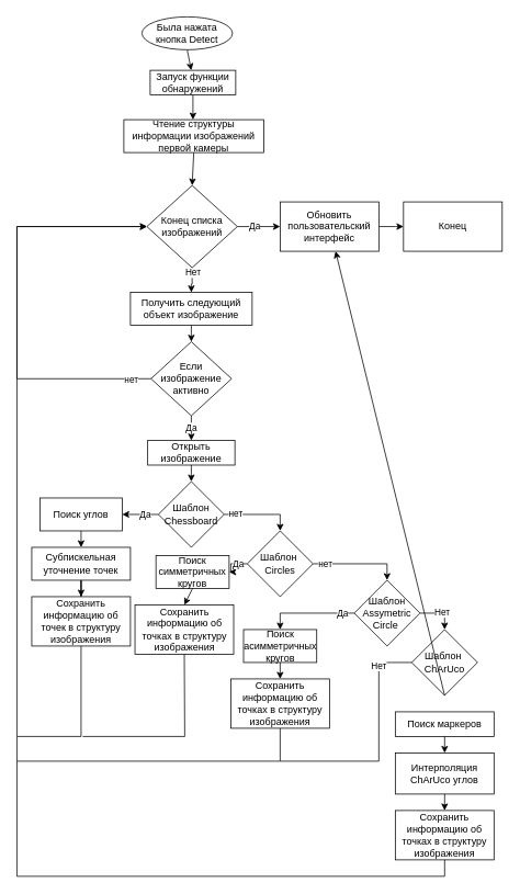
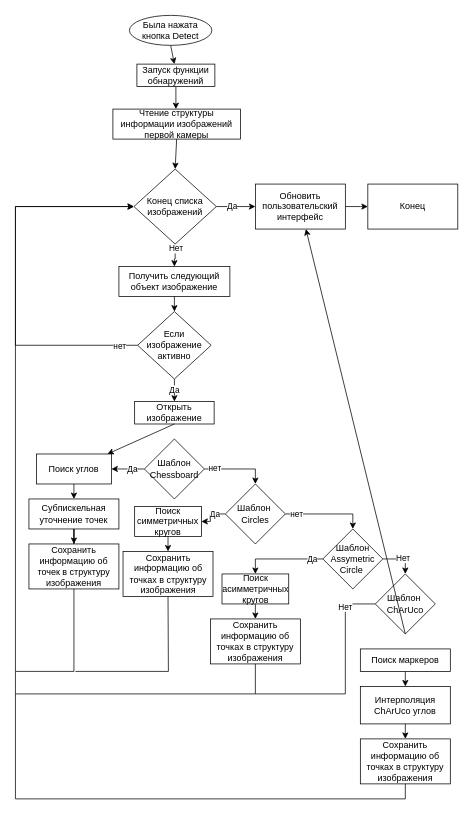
- <mxCell id="19" value="" style="endArrow=classic;html=1;rounded=0;exitX=0.5;exitY=1;exitDx=0;exitDy=0;entryX=0.5;entryY=0;entryDx=0;entryDy=0;" parent="1" source="13" target="18" edge="1"><mxGeometry width="50" height="50" relative="1" as="geometry"><mxPoint x="390" y="715" as="sourcePoint" /><mxPoint x="440" y="665" as="targetPoint" /></mxGeometry></mxCell>
+ <mxCell id="19" value="" style="endArrow=classic;html=1;rounded=0;exitX=0.5;exitY=1;exitDx=0;exitDy=0;" parent="1" source="13" target="20" edge="1"><mxGeometry width="50" height="50" relative="1" as="geometry"><mxPoint x="390" y="715" as="sourcePoint" /><mxPoint x="440" y="665" as="targetPoint" /></mxGeometry></mxCell>
- <mxCell id="31" value="Поиск симметричных кругов" style="rounded=0;whiteSpace=wrap;html=1;" parent="1" vertex="1"><mxGeometry x="189" y="675" width="89" height="40" as="geometry" /></mxCell>
+ <mxCell id="31" value="Поиск симметричных кругов" style="rounded=0;whiteSpace=wrap;html=1;" parent="1" vertex="1"><mxGeometry x="179" y="675" width="89" height="40" as="geometry" /></mxCell>
